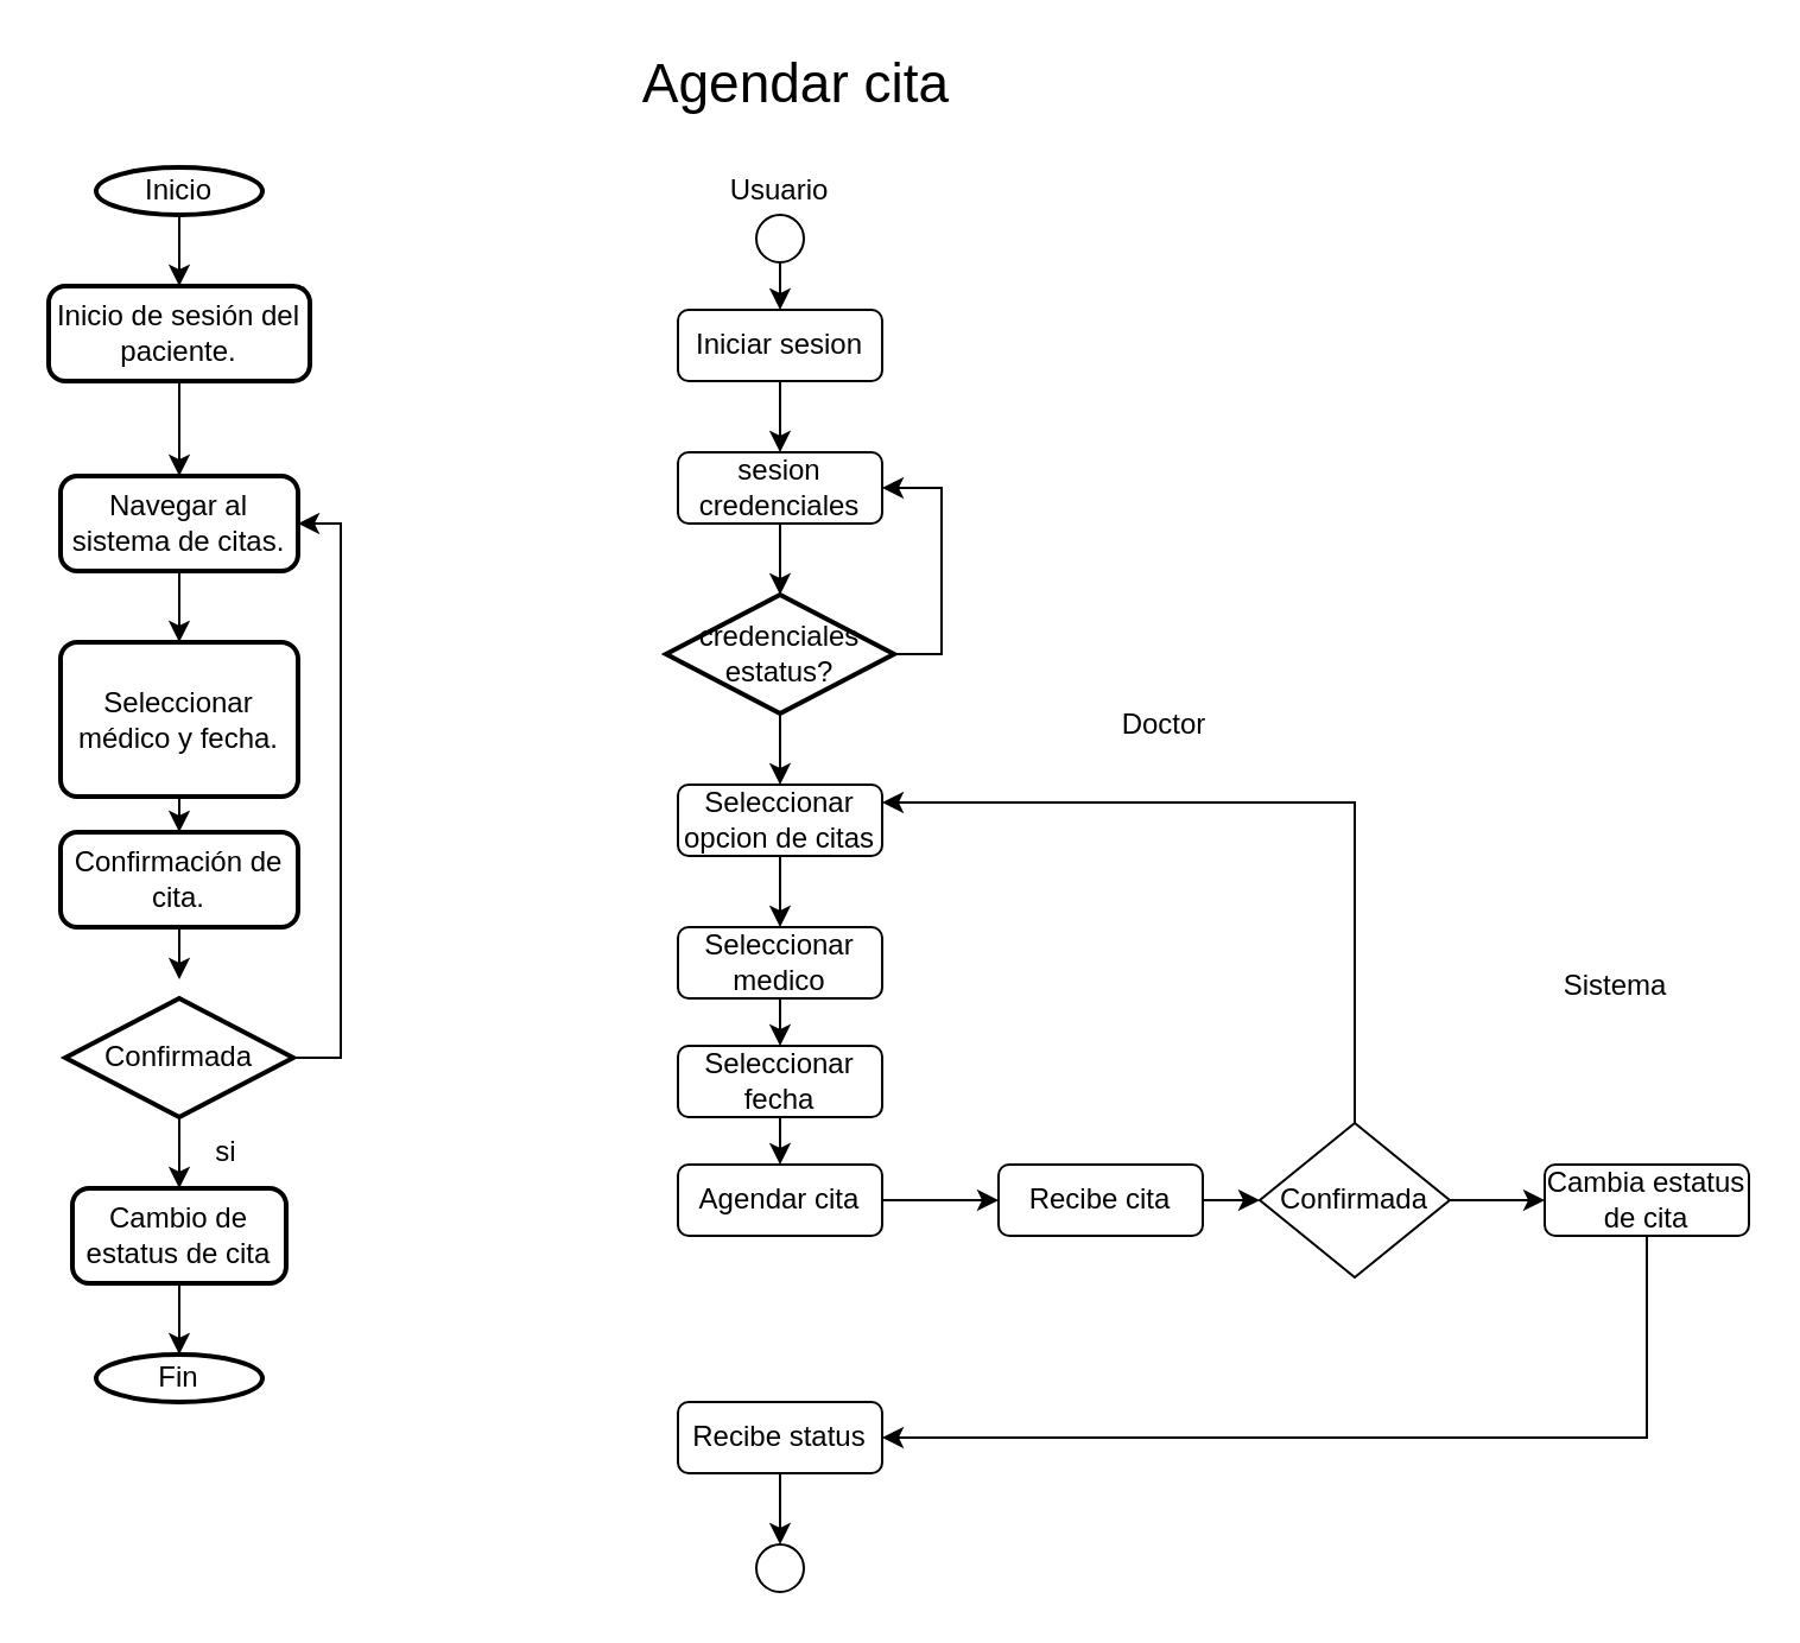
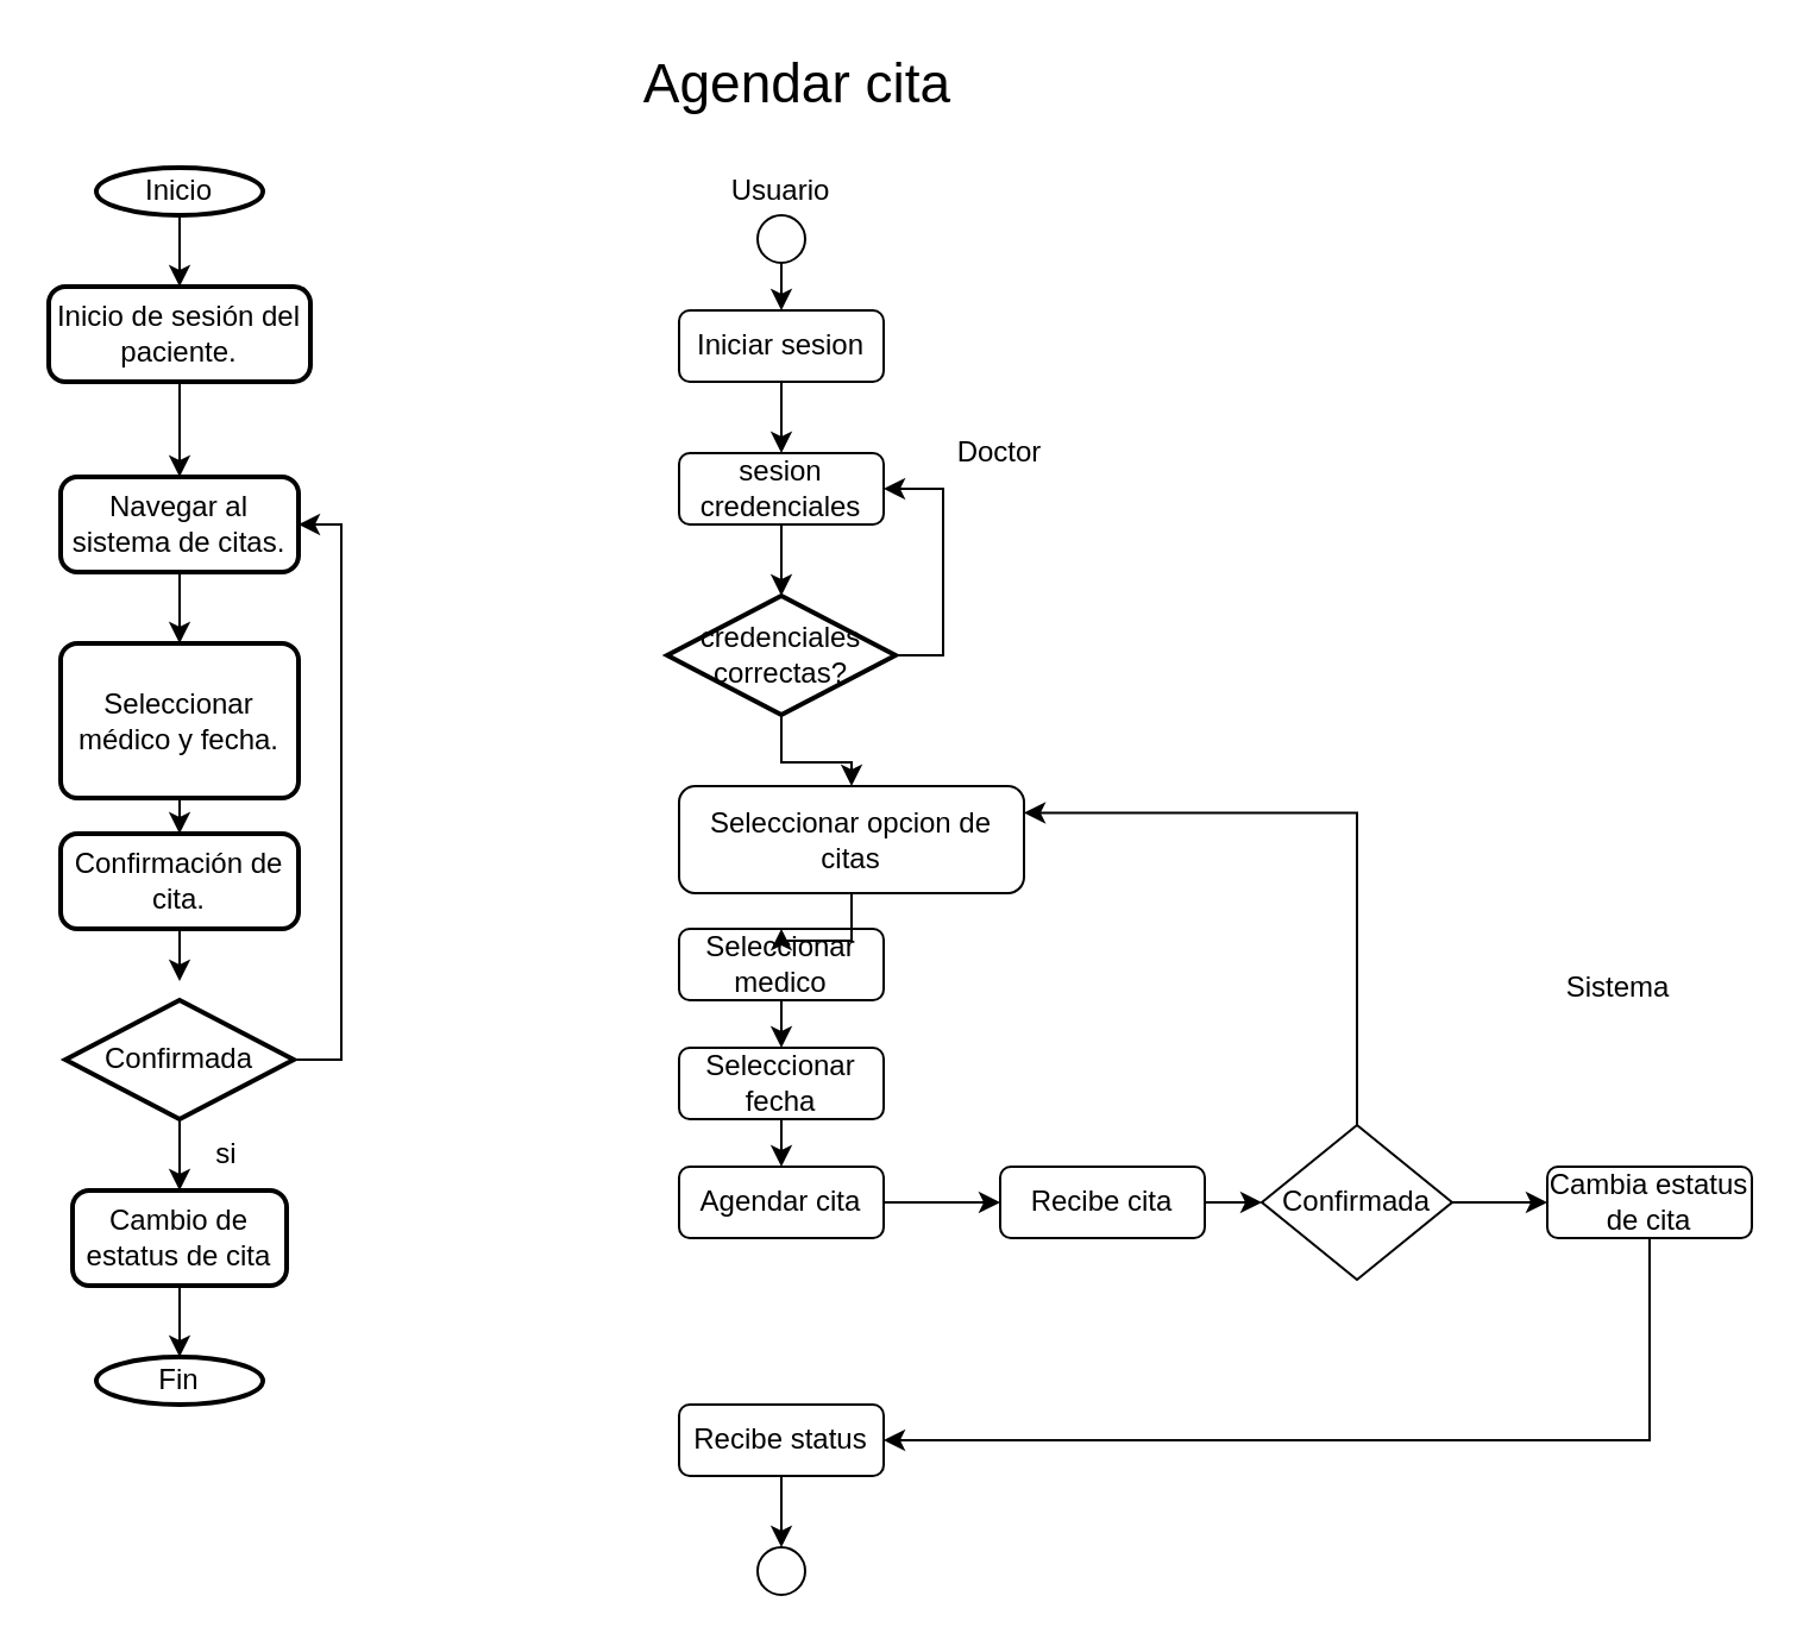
- <mxCell id="29" value="credenciales estatus?" style="strokeWidth=2;html=1;shape=mxgraph.flowchart.decision;whiteSpace=wrap;" vertex="1" parent="1"><mxGeometry x="280" y="250" width="96" height="50" as="geometry" /></mxCell>
+ <mxCell id="29" value="credenciales correctas?" style="strokeWidth=2;html=1;shape=mxgraph.flowchart.decision;whiteSpace=wrap;" vertex="1" parent="1"><mxGeometry x="280" y="250" width="96" height="50" as="geometry" /></mxCell>
- <mxCell id="44" value="Doctor" style="text;html=1;align=center;verticalAlign=middle;whiteSpace=wrap;rounded=0;" vertex="1" parent="1"><mxGeometry x="460" y="290" width="60" height="30" as="geometry" /></mxCell>
+ <mxCell id="44" value="Doctor" style="text;html=1;align=center;verticalAlign=middle;whiteSpace=wrap;rounded=0;" vertex="1" parent="1"><mxGeometry x="390" y="175" width="60" height="30" as="geometry" /></mxCell>
- <mxCell id="30" value="Seleccionar opcion de citas" style="rounded=1;whiteSpace=wrap;html=1;" vertex="1" parent="1"><mxGeometry x="285" y="330" width="86" height="30" as="geometry" /></mxCell>
+ <mxCell id="30" value="Seleccionar opcion de citas" style="rounded=1;whiteSpace=wrap;html=1;" vertex="1" parent="1"><mxGeometry x="285" y="330" width="145" height="45" as="geometry" /></mxCell>
